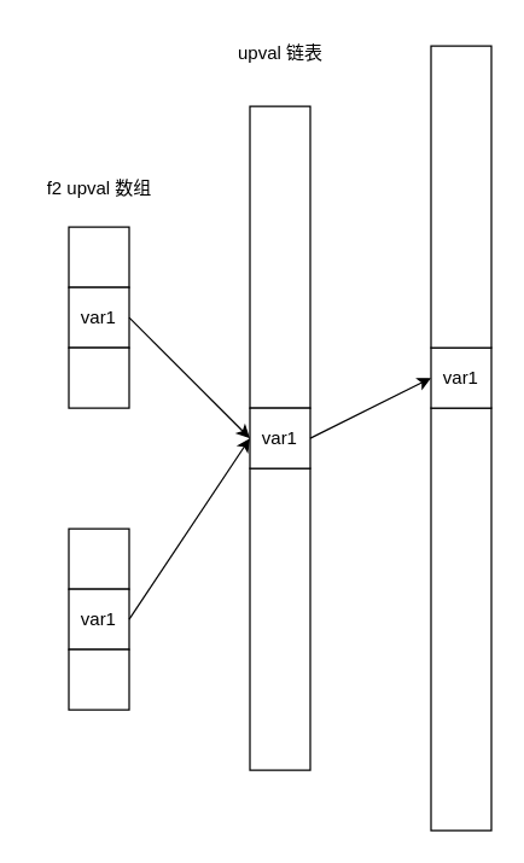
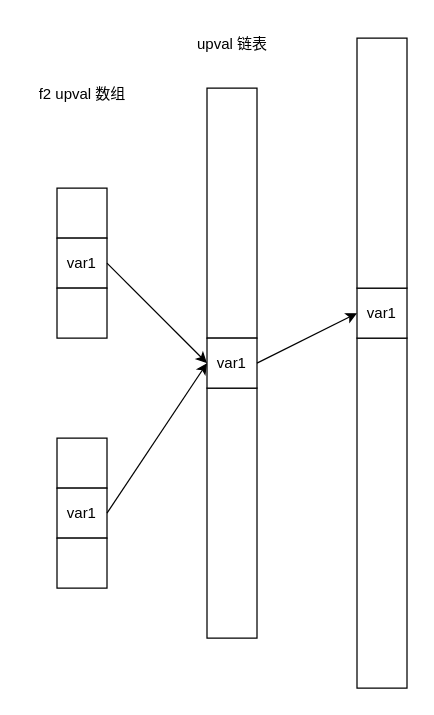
- <mxCell id="5" value="f2 upval 数组" style="text;html=1;align=center;verticalAlign=middle;resizable=0;points=[];autosize=1;strokeColor=none;fillColor=none;" vertex="1" parent="1"><mxGeometry x="20" y="110" width="90" height="30" as="geometry" /></mxCell>
+ <mxCell id="5" value="f2 upval 数组" style="text;html=1;align=center;verticalAlign=middle;resizable=0;points=[];autosize=1;strokeColor=none;fillColor=none;" vertex="1" parent="1"><mxGeometry x="20" y="60" width="90" height="30" as="geometry" /></mxCell>
